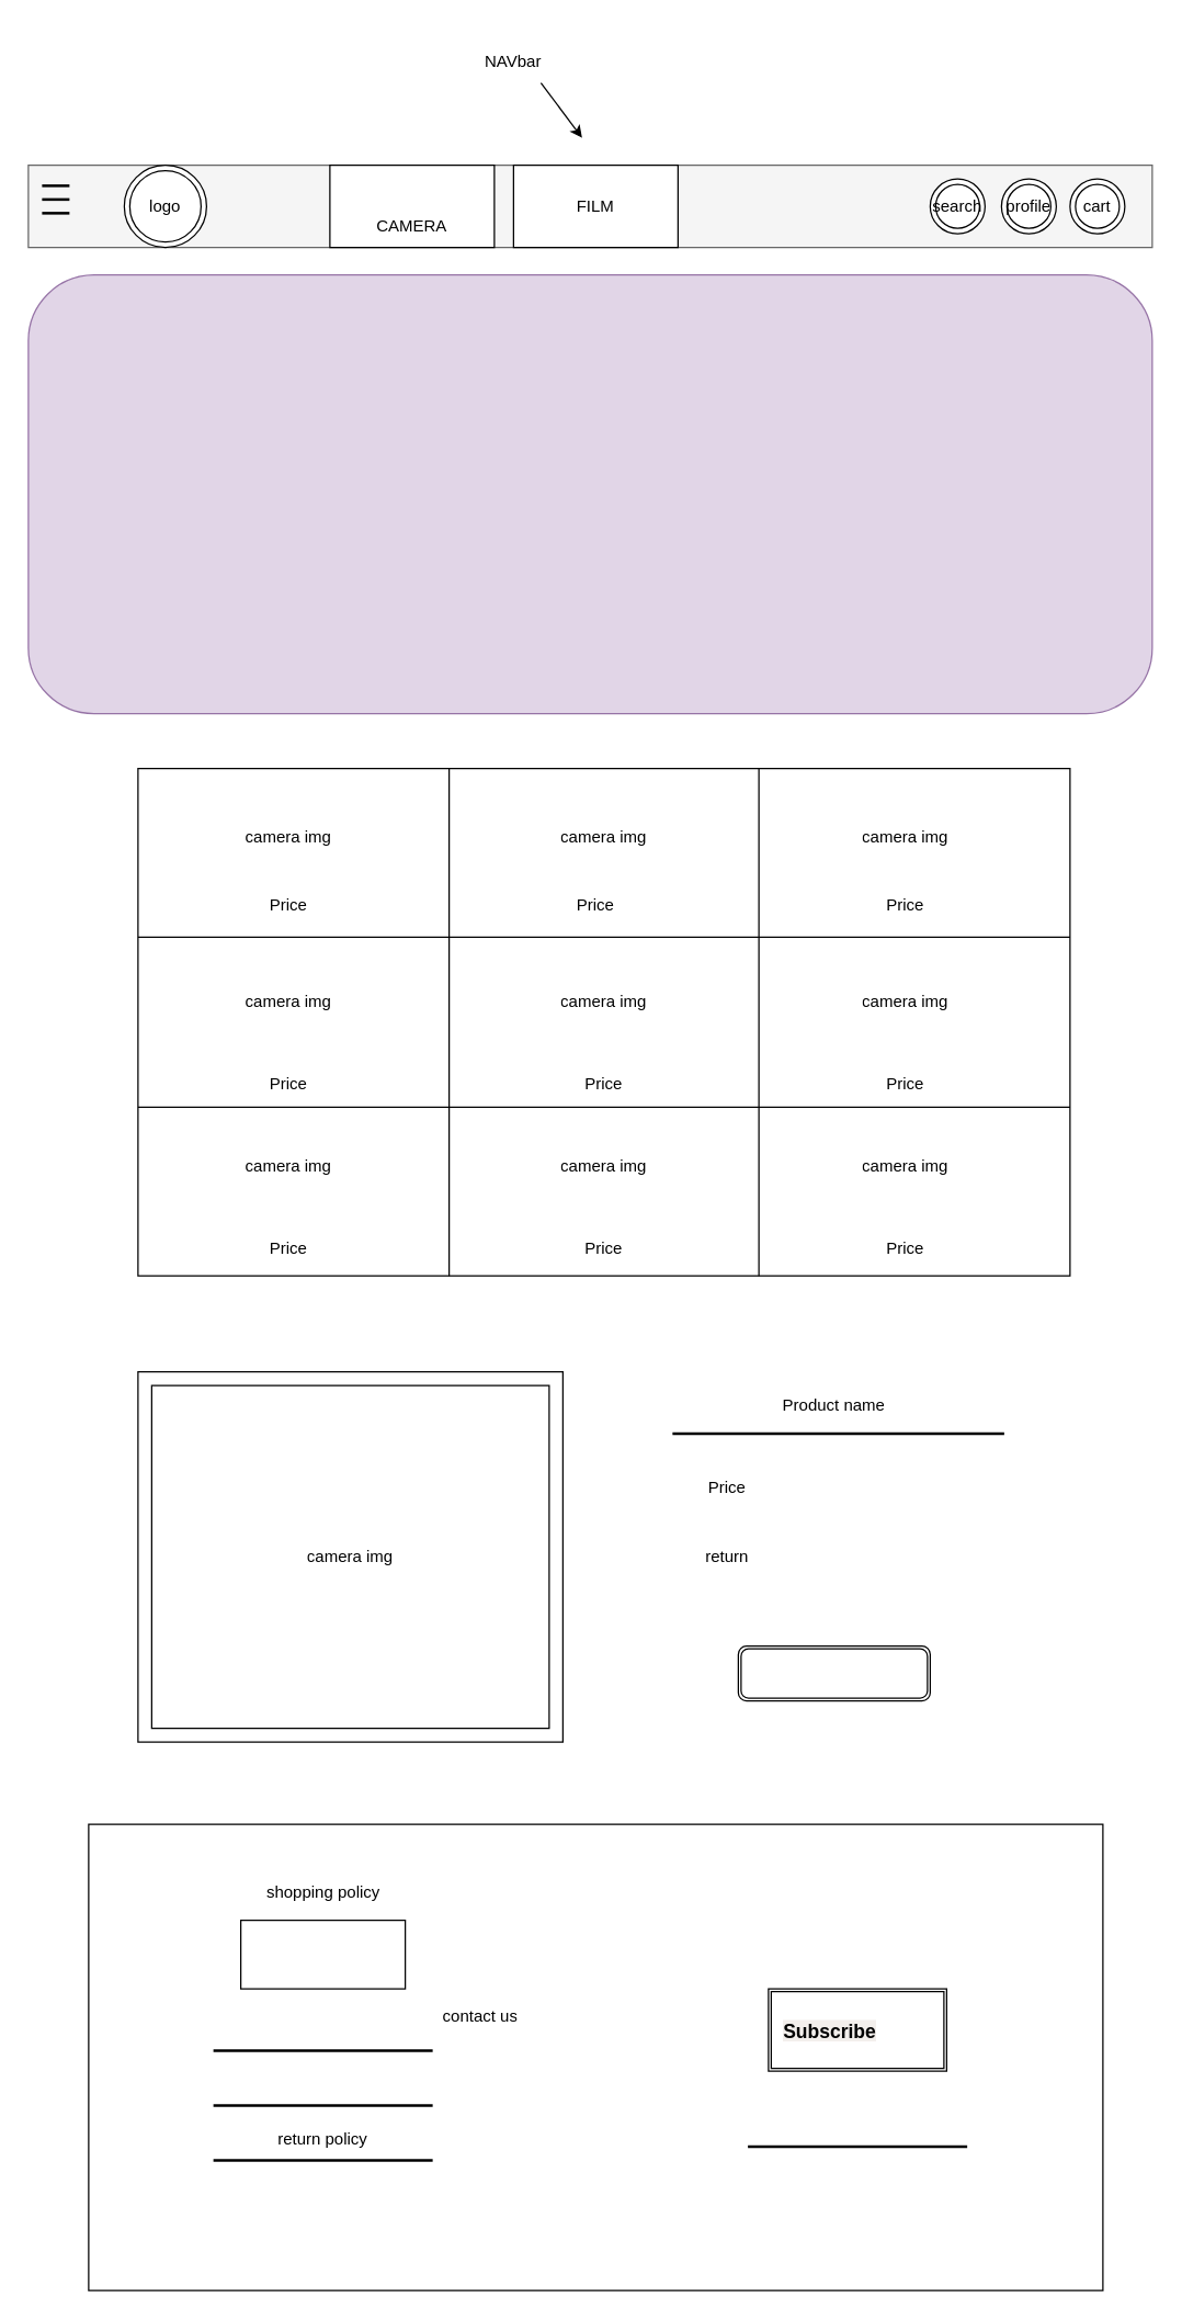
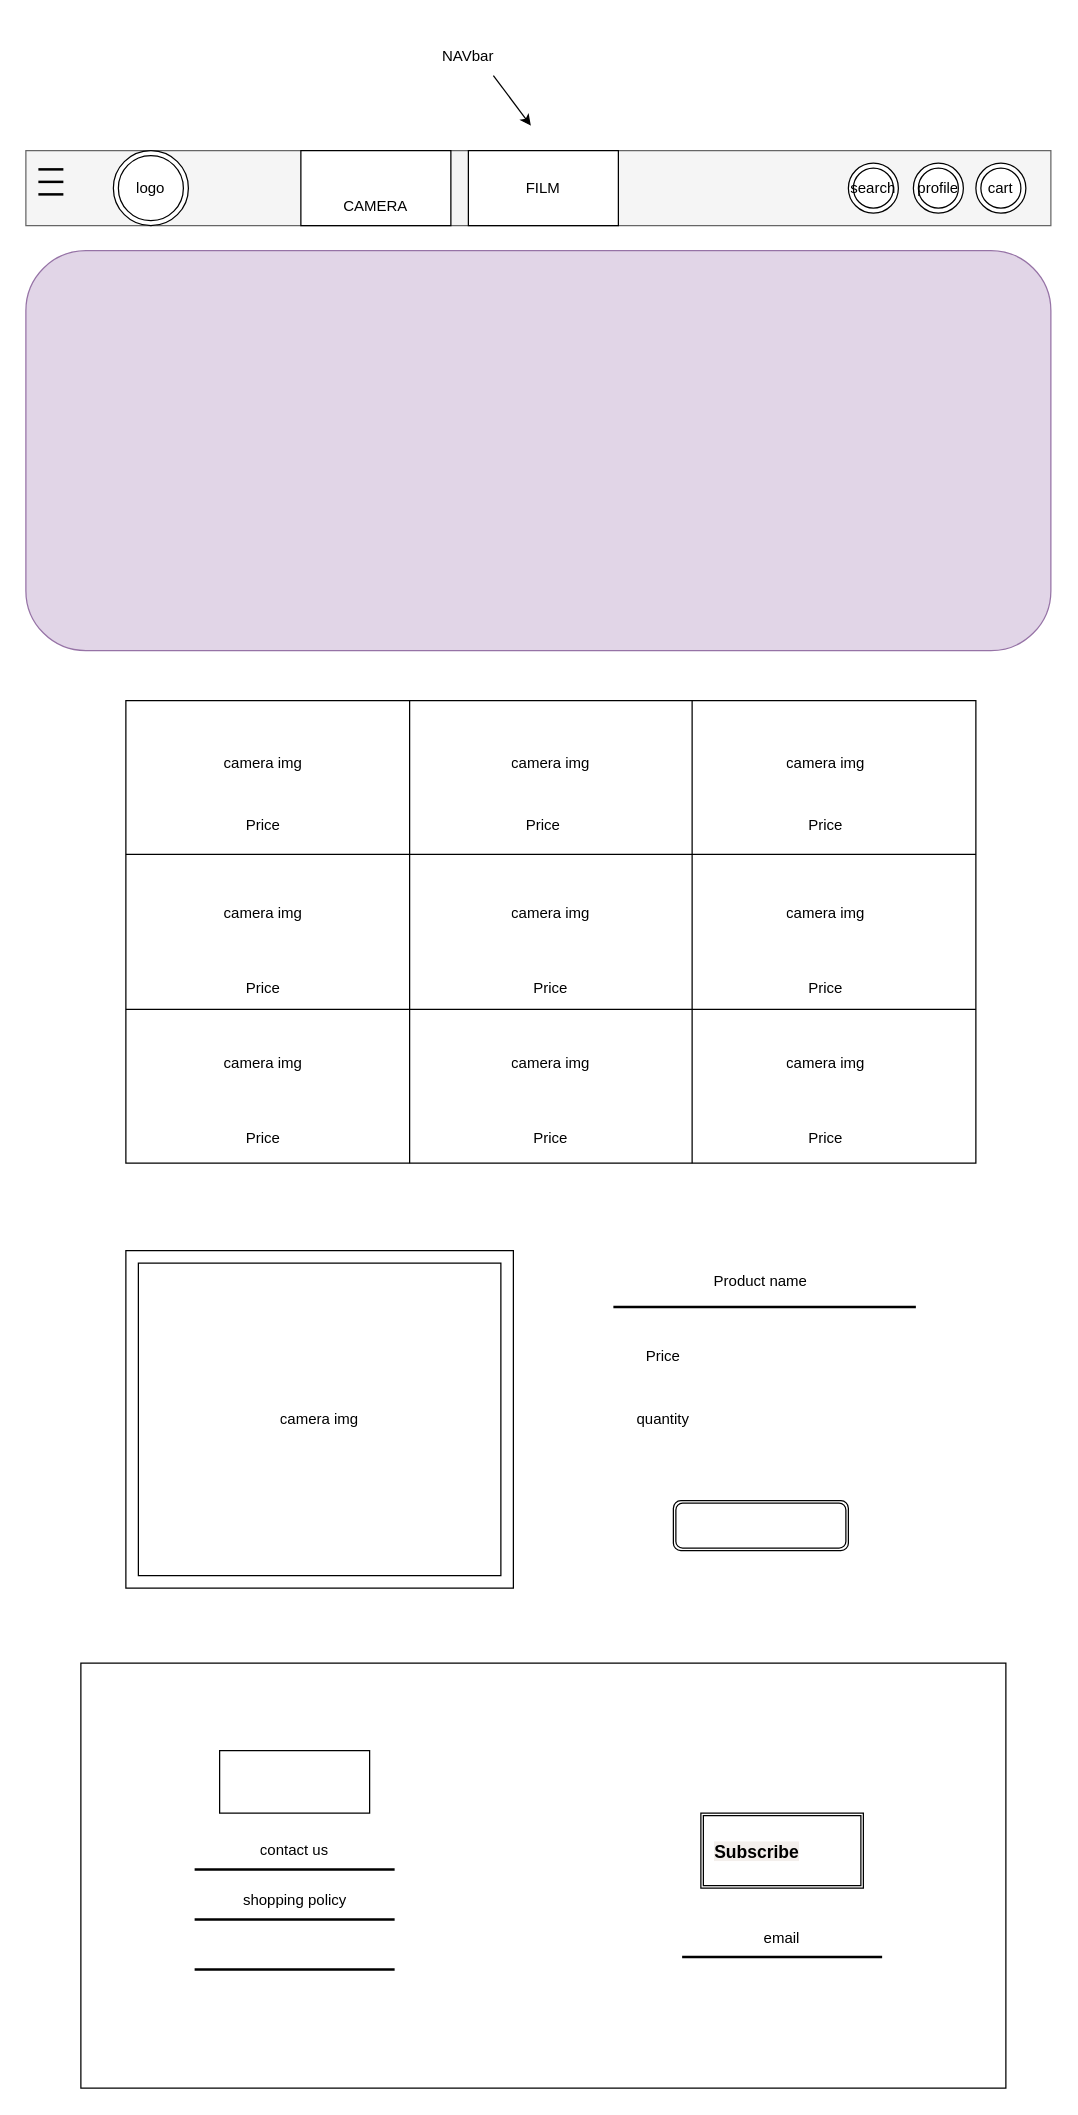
- <mxCell id="20" value="return" style="text;html=1;strokeColor=none;fillColor=none;align=center;verticalAlign=middle;whiteSpace=wrap;overflow=hidden;" vertex="1" parent="1"><mxGeometry x="490" y="1125" width="80" height="20" as="geometry" /></mxCell>
+ <mxCell id="20" value="quantity" style="text;html=1;strokeColor=none;fillColor=none;align=center;verticalAlign=middle;whiteSpace=wrap;overflow=hidden;" vertex="1" parent="1"><mxGeometry x="490" y="1125" width="80" height="20" as="geometry" /></mxCell>
- <mxCell id="66" value="shopping policy" style="text;html=1;strokeColor=none;fillColor=none;align=center;verticalAlign=middle;whiteSpace=wrap;overflow=hidden;" vertex="1" parent="1"><mxGeometry x="187.5" y="1370" width="95" height="20" as="geometry" /></mxCell>
+ <mxCell id="66" value="shopping policy" style="text;html=1;strokeColor=none;fillColor=none;align=center;verticalAlign=middle;whiteSpace=wrap;overflow=hidden;" vertex="1" parent="1"><mxGeometry x="187.5" y="1510" width="95" height="20" as="geometry" /></mxCell>
- <mxCell id="64" value="contact us" style="text;html=1;strokeColor=none;fillColor=none;align=center;verticalAlign=middle;whiteSpace=wrap;overflow=hidden;" vertex="1" parent="1"><mxGeometry x="310" y="1460" width="80" height="20" as="geometry" /></mxCell>
+ <mxCell id="64" value="contact us" style="text;html=1;strokeColor=none;fillColor=none;align=center;verticalAlign=middle;whiteSpace=wrap;overflow=hidden;" vertex="1" parent="1"><mxGeometry x="195" y="1470" width="80" height="20" as="geometry" /></mxCell>
+ <mxCell id="62" value="email" style="text;html=1;strokeColor=none;fillColor=none;align=center;verticalAlign=middle;whiteSpace=wrap;overflow=hidden;" vertex="1" parent="1"><mxGeometry x="585" y="1540" width="80" height="20" as="geometry" /></mxCell>
- <mxCell id="68" value="return policy" style="text;html=1;strokeColor=none;fillColor=none;align=center;verticalAlign=middle;whiteSpace=wrap;overflow=hidden;" vertex="1" parent="1"><mxGeometry x="195" y="1550" width="80" height="20" as="geometry" /></mxCell>
